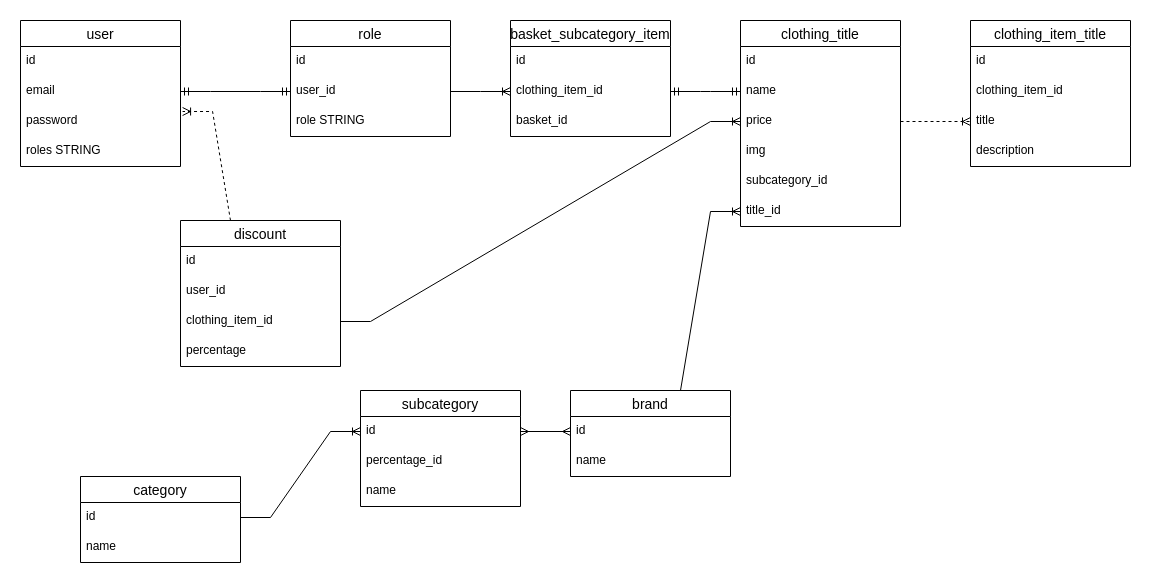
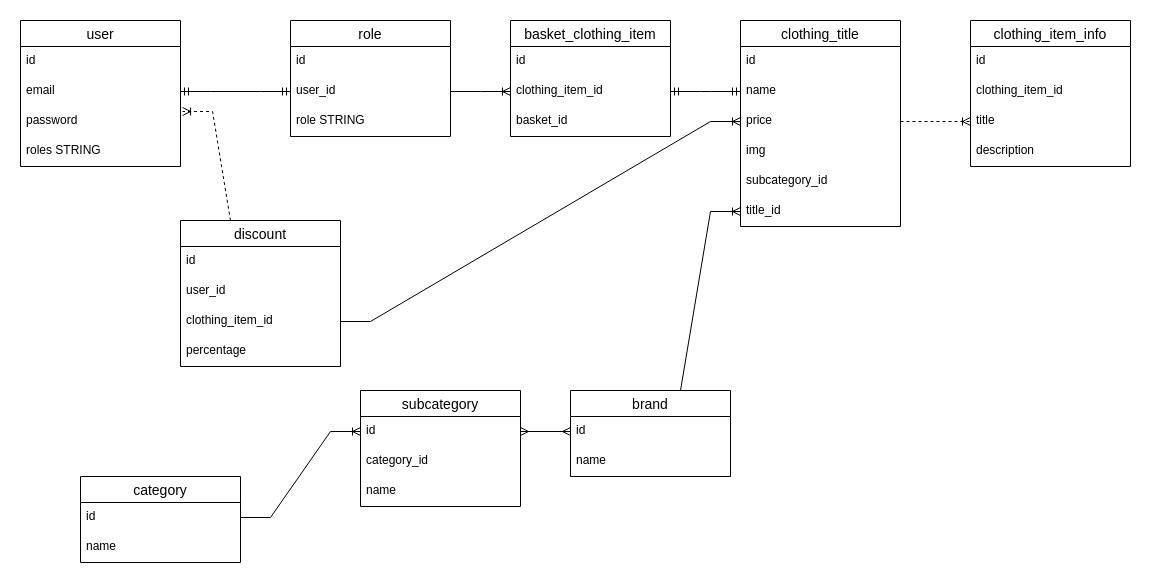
- <mxCell id="34" value="basket_subcategory_item" style="swimlane;fontStyle=0;childLayout=stackLayout;horizontal=1;startSize=26;horizontalStack=0;resizeParent=1;resizeParentMax=0;resizeLast=0;collapsible=1;marginBottom=0;align=center;fontSize=14;" vertex="1" parent="1"><mxGeometry x="510" y="20" width="160" height="116" as="geometry" /></mxCell>
+ <mxCell id="34" value="basket_clothing_item" style="swimlane;fontStyle=0;childLayout=stackLayout;horizontal=1;startSize=26;horizontalStack=0;resizeParent=1;resizeParentMax=0;resizeLast=0;collapsible=1;marginBottom=0;align=center;fontSize=14;" vertex="1" parent="1"><mxGeometry x="510" y="20" width="160" height="116" as="geometry" /></mxCell>
- <mxCell id="28" value="clothing_item_title" style="swimlane;fontStyle=0;childLayout=stackLayout;horizontal=1;startSize=26;horizontalStack=0;resizeParent=1;resizeParentMax=0;resizeLast=0;collapsible=1;marginBottom=0;align=center;fontSize=14;" vertex="1" parent="1"><mxGeometry x="970" y="20" width="160" height="146" as="geometry" /></mxCell>
+ <mxCell id="28" value="clothing_item_info" style="swimlane;fontStyle=0;childLayout=stackLayout;horizontal=1;startSize=26;horizontalStack=0;resizeParent=1;resizeParentMax=0;resizeLast=0;collapsible=1;marginBottom=0;align=center;fontSize=14;" vertex="1" parent="1"><mxGeometry x="970" y="20" width="160" height="146" as="geometry" /></mxCell>
- <mxCell id="21" value="percentage_id" style="text;strokeColor=none;fillColor=none;spacingLeft=4;spacingRight=4;overflow=hidden;rotatable=0;points=[[0,0.5],[1,0.5]];portConstraint=eastwest;fontSize=12;whiteSpace=wrap;html=1;" vertex="1" parent="19"><mxGeometry y="56" width="160" height="30" as="geometry" /></mxCell>
+ <mxCell id="21" value="category_id" style="text;strokeColor=none;fillColor=none;spacingLeft=4;spacingRight=4;overflow=hidden;rotatable=0;points=[[0,0.5],[1,0.5]];portConstraint=eastwest;fontSize=12;whiteSpace=wrap;html=1;" vertex="1" parent="19"><mxGeometry y="56" width="160" height="30" as="geometry" /></mxCell>
